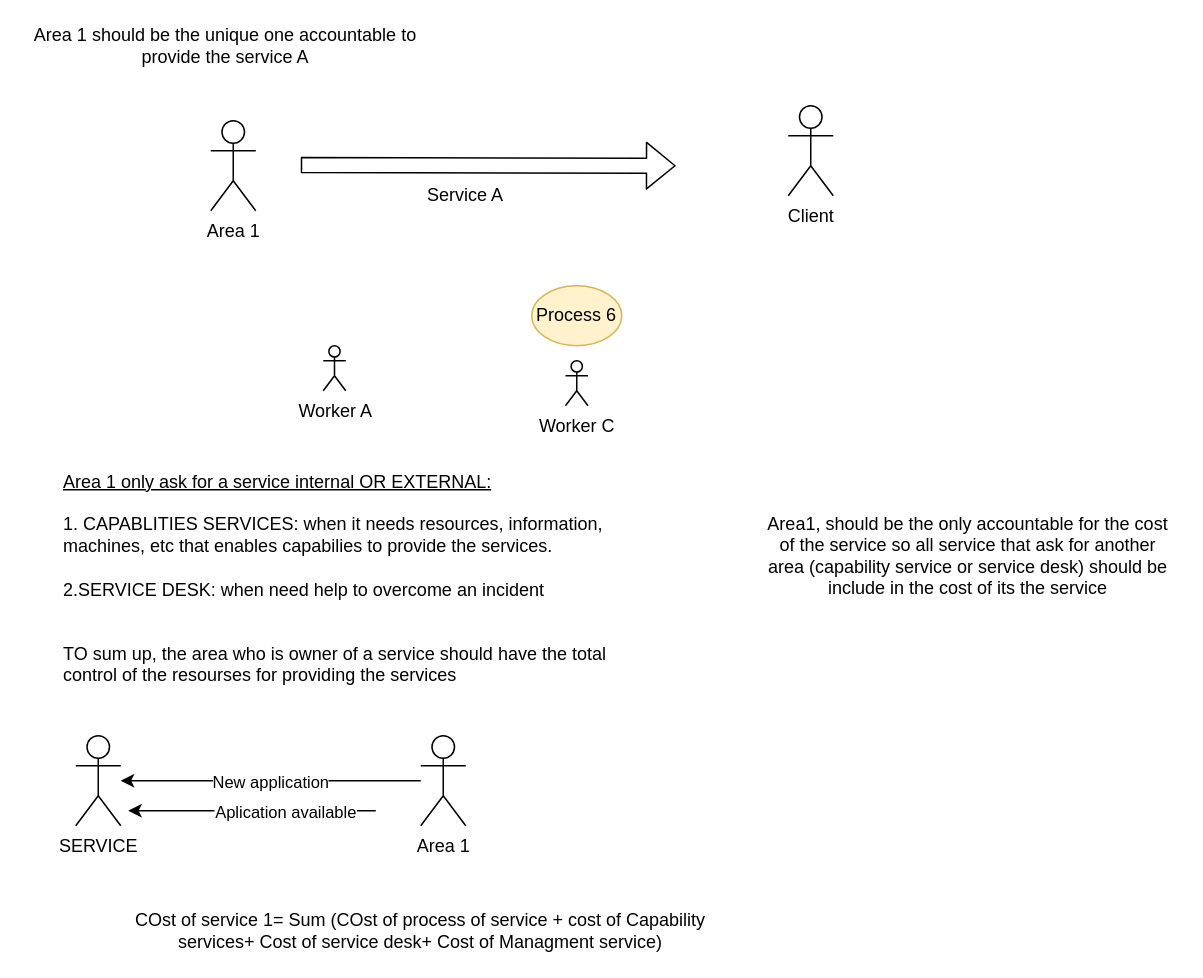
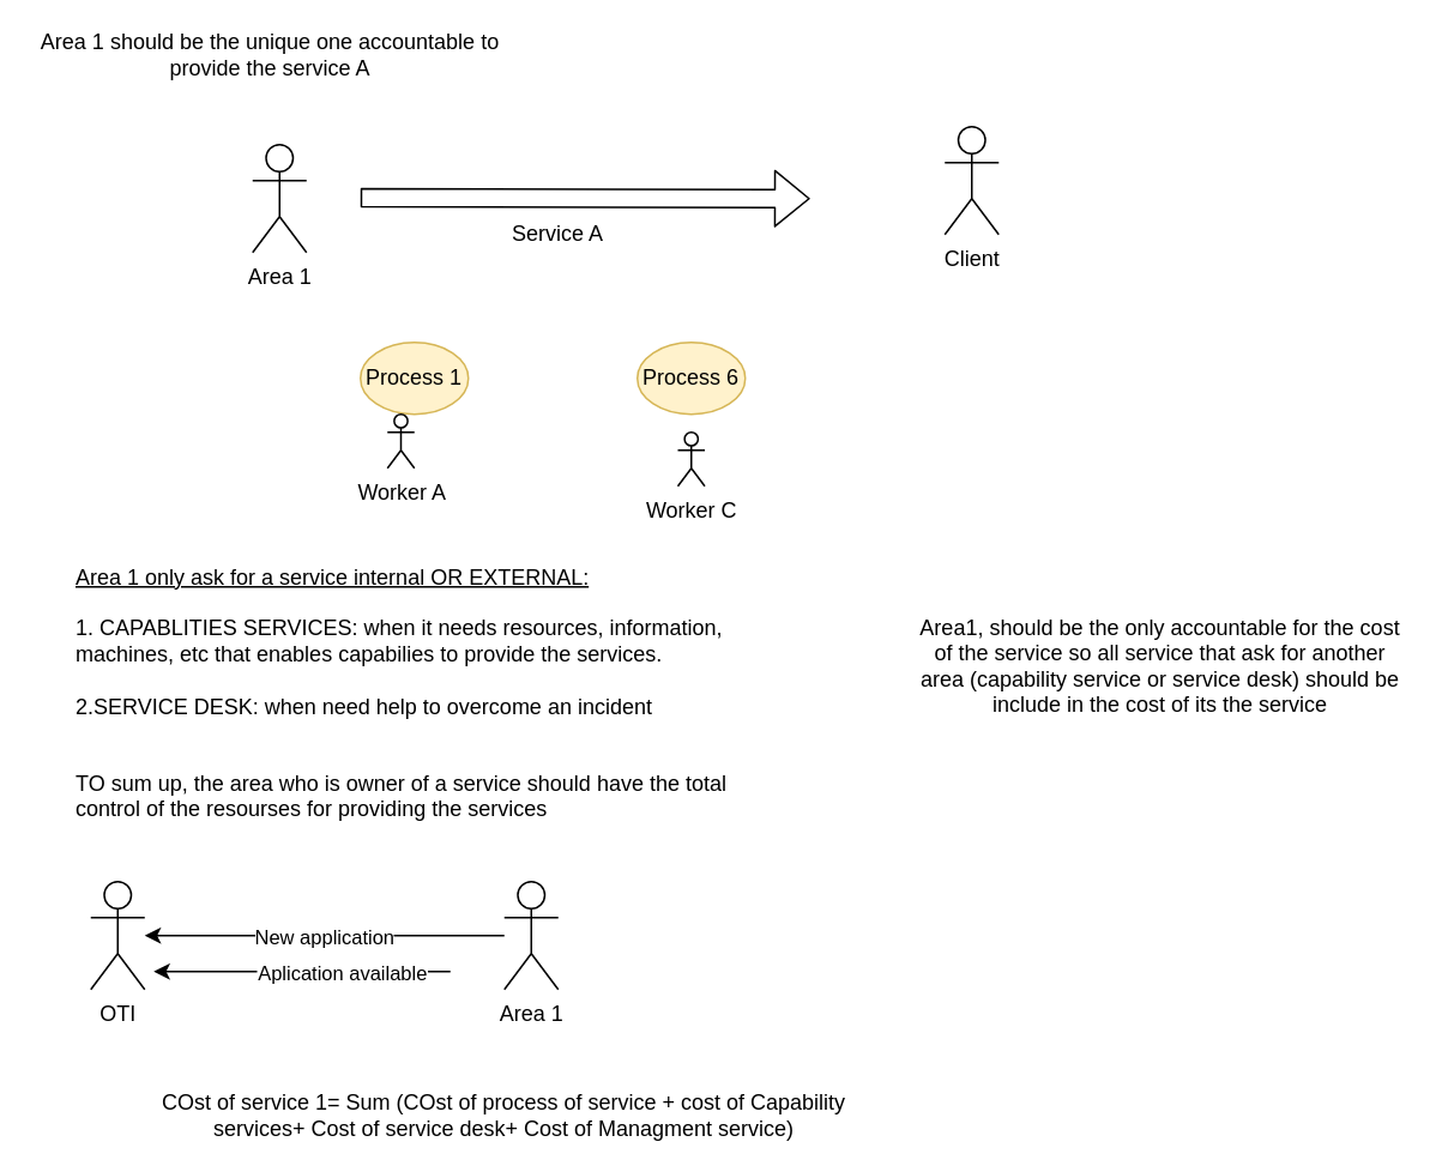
+ <mxCell id="7" value="Process 1" style="ellipse;whiteSpace=wrap;html=1;fillColor=#fff2cc;strokeColor=#d6b656;" parent="1" vertex="1"><mxGeometry x="200" y="190" width="60" height="40" as="geometry" /></mxCell>
- <mxCell id="16" value="SERVICE" style="shape=umlActor;verticalLabelPosition=bottom;verticalAlign=top;html=1;outlineConnect=0;" parent="1" vertex="1"><mxGeometry x="50" y="490" width="30" height="60" as="geometry" /></mxCell>
+ <mxCell id="16" value="OTI" style="shape=umlActor;verticalLabelPosition=bottom;verticalAlign=top;html=1;outlineConnect=0;" parent="1" vertex="1"><mxGeometry x="50" y="490" width="30" height="60" as="geometry" /></mxCell>
